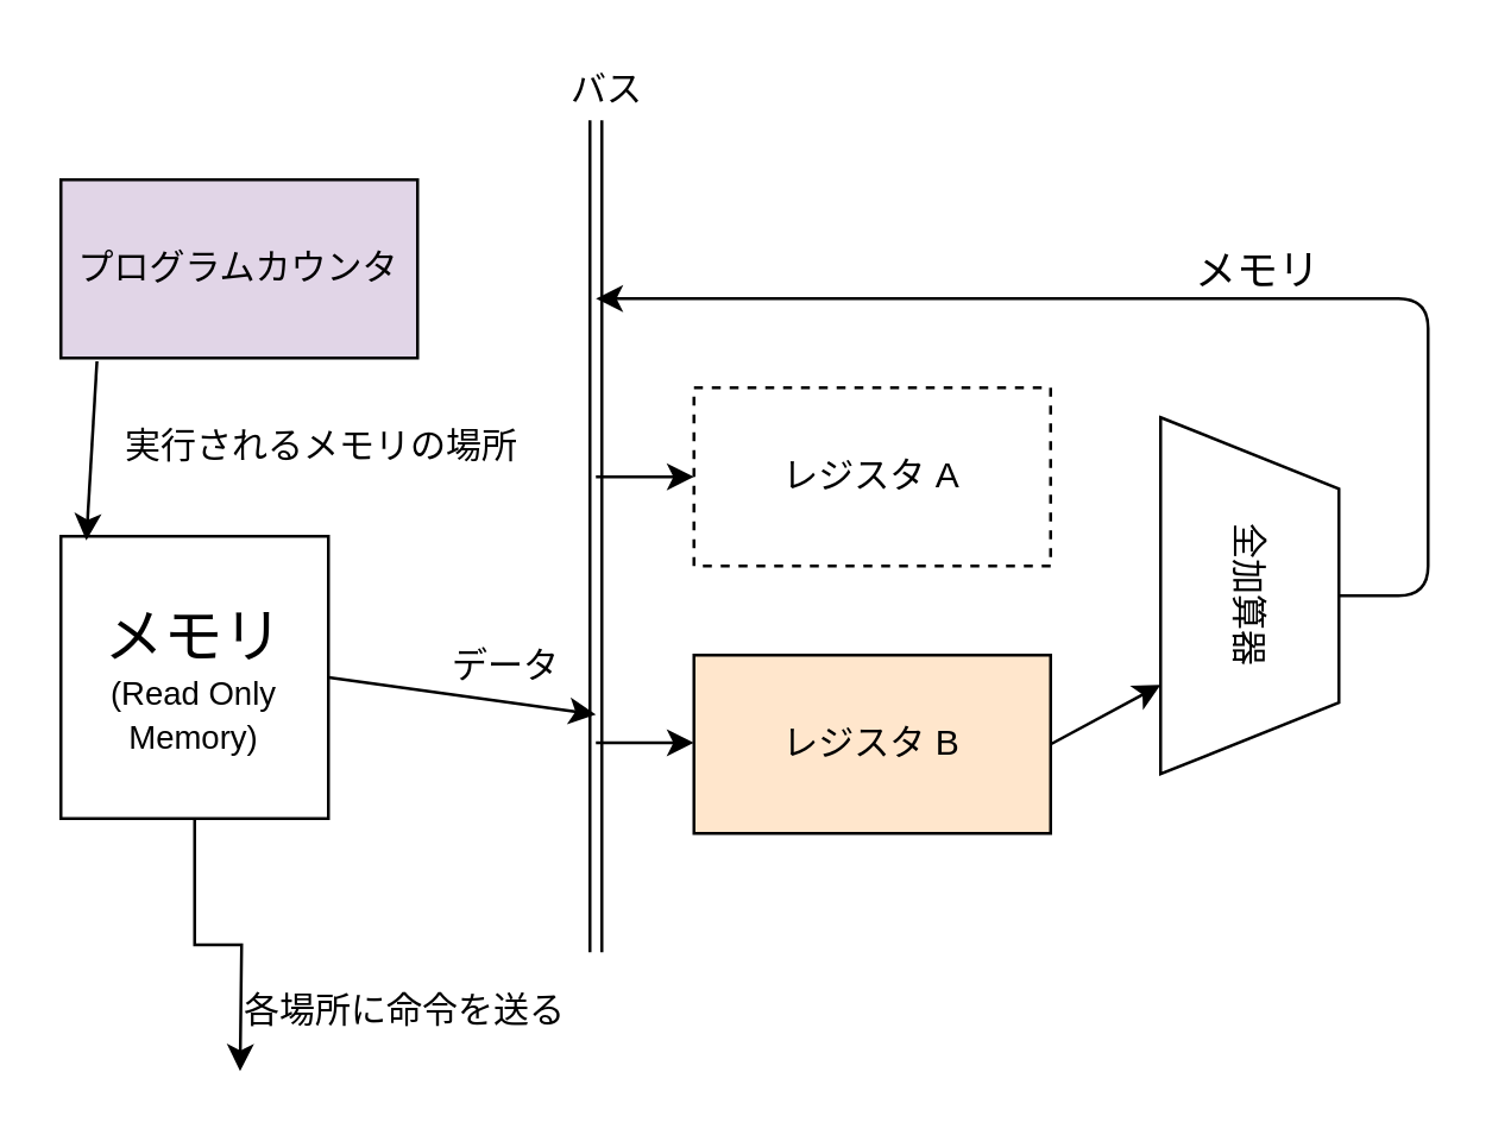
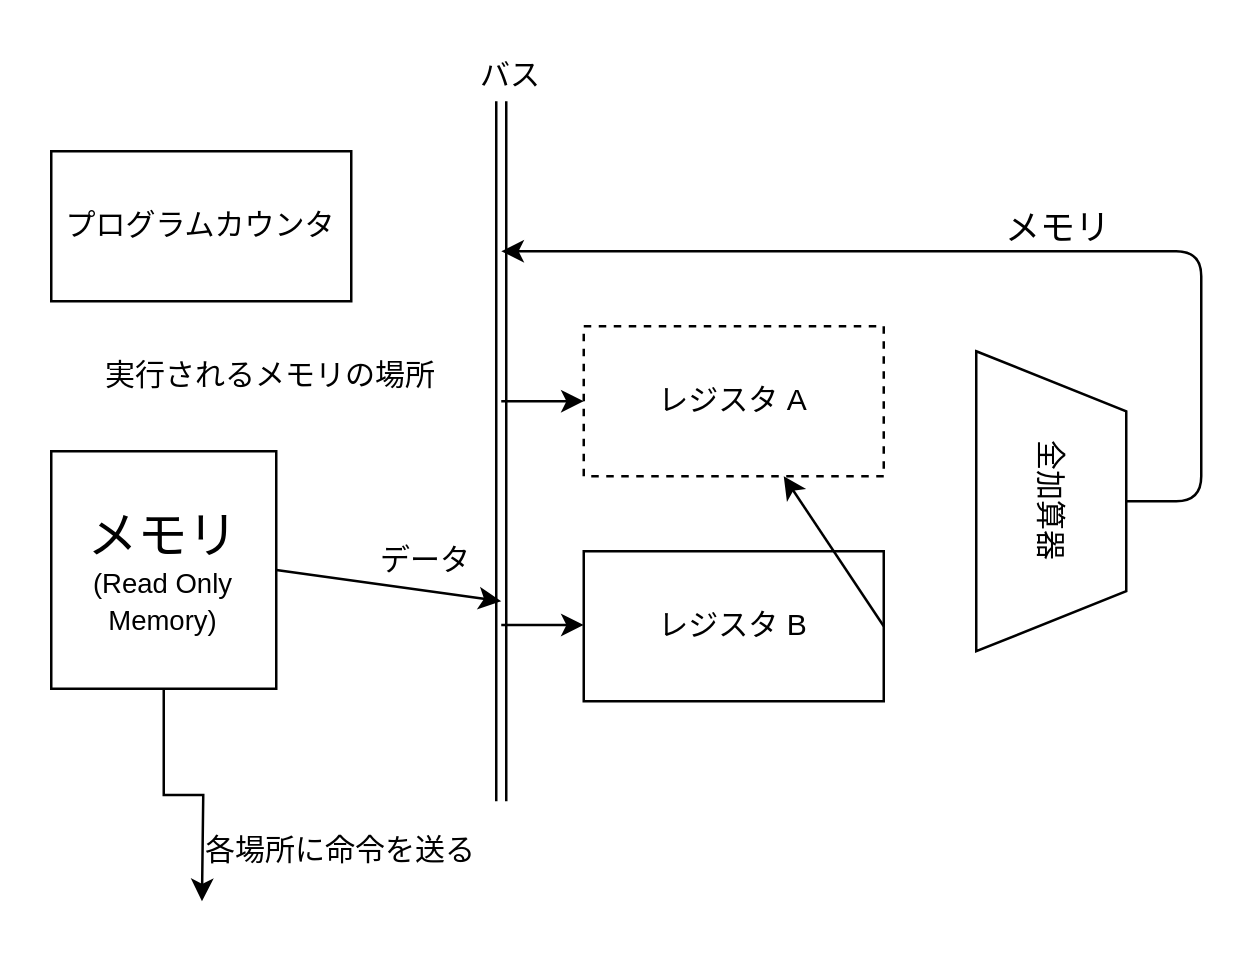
- <mxCell id="10" value="プログラムカウンタ" style="rounded=0;whiteSpace=wrap;html=1;fillColor=#e1d5e7;" vertex="1" parent="1"><mxGeometry x="20" y="60" width="120" height="60" as="geometry" /></mxCell>
+ <mxCell id="10" value="プログラムカウンタ" style="rounded=0;whiteSpace=wrap;html=1;" vertex="1" parent="1"><mxGeometry x="20" y="60" width="120" height="60" as="geometry" /></mxCell>
- <mxCell id="18" value="" style="endArrow=classic;html=1;exitX=0.101;exitY=1.018;exitDx=0;exitDy=0;exitPerimeter=0;entryX=0.095;entryY=0.015;entryDx=0;entryDy=0;entryPerimeter=0;" edge="1" parent="1" source="10" target="12"><mxGeometry width="50" height="50" relative="1" as="geometry"><mxPoint x="30" y="184" as="sourcePoint" /><mxPoint x="80" y="134" as="targetPoint" /></mxGeometry></mxCell>
- <mxCell id="7" value="" style="endArrow=classic;html=1;exitX=1;exitY=0.5;exitDx=0;exitDy=0;entryX=0.75;entryY=1;entryDx=0;entryDy=0;" edge="1" parent="1" source="5" target="2"><mxGeometry width="50" height="50" relative="1" as="geometry"><mxPoint x="190" y="390" as="sourcePoint" /><mxPoint x="240" y="340" as="targetPoint" /></mxGeometry></mxCell>
+ <mxCell id="7" value="" style="endArrow=classic;html=1;exitX=1;exitY=0.5;exitDx=0;exitDy=0;" edge="1" parent="1" source="5" target="4"><mxGeometry width="50" height="50" relative="1" as="geometry"><mxPoint x="190" y="390" as="sourcePoint" /><mxPoint x="240" y="340" as="targetPoint" /></mxGeometry></mxCell>
- <mxCell id="5" value="&lt;span style=&quot;white-space: normal&quot;&gt;レジスタ B&lt;/span&gt;" style="rounded=0;whiteSpace=wrap;html=1;fillColor=#ffe6cc;" vertex="1" parent="1"><mxGeometry x="233" y="220" width="120" height="60" as="geometry" /></mxCell>
+ <mxCell id="5" value="&lt;span style=&quot;white-space: normal&quot;&gt;レジスタ B&lt;/span&gt;" style="rounded=0;whiteSpace=wrap;html=1;" vertex="1" parent="1"><mxGeometry x="233" y="220" width="120" height="60" as="geometry" /></mxCell>
